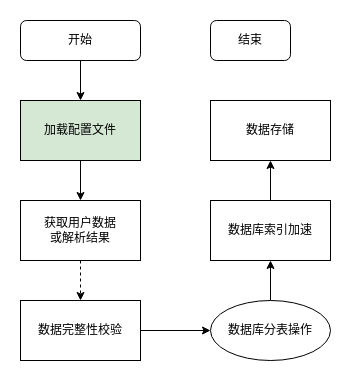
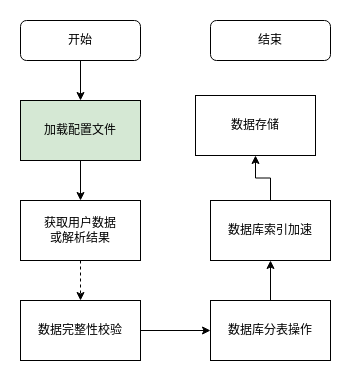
- <mxCell id="15" value="结束" style="rounded=1;whiteSpace=wrap;html=1;fontSize=12;glass=0;strokeWidth=1;shadow=0;" vertex="1" parent="1"><mxGeometry x="210" y="20" width="80" height="40" as="geometry" /></mxCell>
+ <mxCell id="15" value="结束" style="rounded=1;whiteSpace=wrap;html=1;fontSize=12;glass=0;strokeWidth=1;shadow=0;" vertex="1" parent="1"><mxGeometry x="210" y="20" width="120" height="40" as="geometry" /></mxCell>
- <mxCell id="14" value="数据存储" style="rounded=0;whiteSpace=wrap;html=1;" vertex="1" parent="1"><mxGeometry x="210" y="100" width="120" height="60" as="geometry" /></mxCell>
+ <mxCell id="14" value="数据存储" style="rounded=0;whiteSpace=wrap;html=1;" vertex="1" parent="1"><mxGeometry x="195" y="95" width="120" height="60" as="geometry" /></mxCell>
- <mxCell id="11" value="数据库分表操作" style="ellipse;whiteSpace=wrap;html=1;" vertex="1" parent="1"><mxGeometry x="210" y="300" width="120" height="60" as="geometry" /></mxCell>
+ <mxCell id="11" value="数据库分表操作" style="rounded=0;whiteSpace=wrap;html=1;" vertex="1" parent="1"><mxGeometry x="210" y="300" width="120" height="60" as="geometry" /></mxCell>
